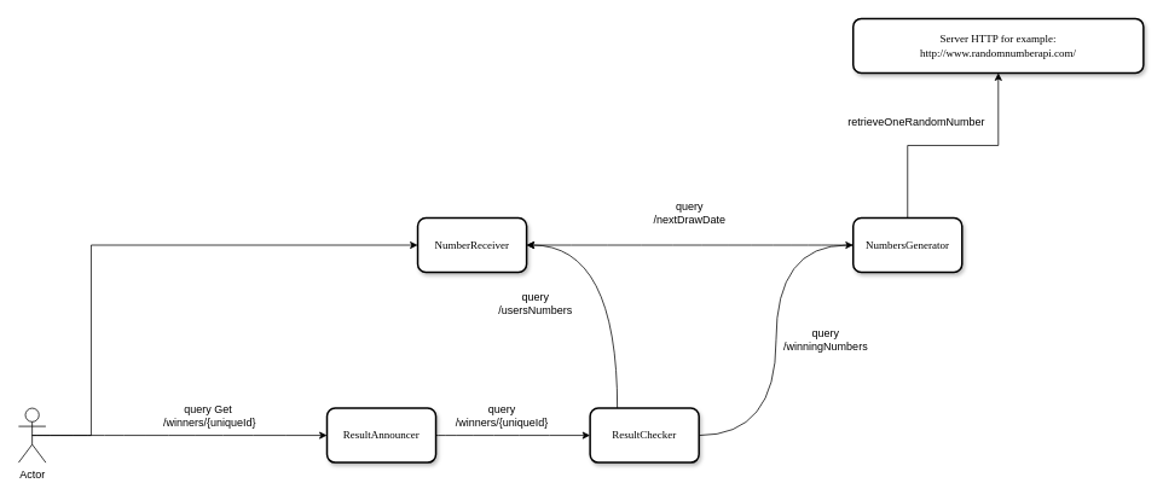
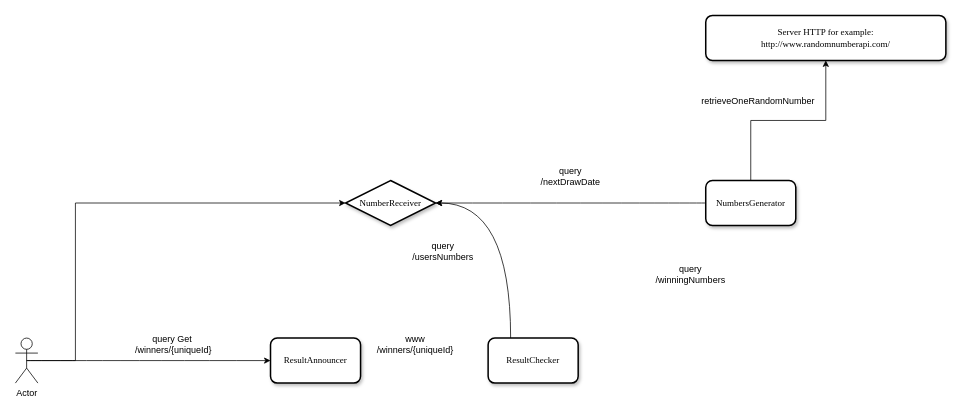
- <mxCell id="10" value="NumberReceiver" style="rounded=1;whiteSpace=wrap;html=1;shadow=1;comic=0;labelBackgroundColor=none;strokeWidth=2;fontFamily=Verdana;fontSize=12;align=center;" parent="1" vertex="1"><mxGeometry x="460" y="240" width="120" height="60" as="geometry" /></mxCell>
+ <mxCell id="10" value="NumberReceiver" style="rhombus;whiteSpace=wrap;html=1;shadow=1;comic=0;labelBackgroundColor=none;strokeWidth=2;fontFamily=Verdana;fontSize=12;align=center;" parent="1" vertex="1"><mxGeometry x="460" y="240" width="120" height="60" as="geometry" /></mxCell>
- <mxCell id="17" value="&lt;div&gt;query &lt;br&gt;&lt;/div&gt;&lt;div&gt;/winningNumbers&lt;/div&gt;" style="text;strokeColor=none;align=center;fillColor=none;html=1;verticalAlign=middle;whiteSpace=wrap;rounded=0;" parent="1" vertex="1"><mxGeometry x="840" y="360" width="140" height="30" as="geometry" /></mxCell>
+ <mxCell id="17" value="&lt;div&gt;query &lt;br&gt;&lt;/div&gt;&lt;div&gt;/winningNumbers&lt;/div&gt;" style="text;strokeColor=none;align=center;fillColor=none;html=1;verticalAlign=middle;whiteSpace=wrap;rounded=0;" parent="1" vertex="1"><mxGeometry x="850" y="350" width="140" height="30" as="geometry" /></mxCell>
- <mxCell id="2" style="edgeStyle=orthogonalEdgeStyle;rounded=0;orthogonalLoop=1;jettySize=auto;html=1;exitX=1;exitY=0.5;exitDx=0;exitDy=0;entryX=0;entryY=0.5;entryDx=0;entryDy=0;curved=1;" parent="1" source="13" target="6" edge="1"><mxGeometry relative="1" as="geometry" /></mxCell>
- <mxCell id="15" value="&lt;div&gt;query &lt;br&gt;&lt;/div&gt;&lt;div&gt;/winners/{uniqueId}&lt;/div&gt;" style="text;strokeColor=none;align=center;fillColor=none;html=1;verticalAlign=middle;whiteSpace=wrap;rounded=0;" parent="1" vertex="1"><mxGeometry x="483" y="444" width="140" height="30" as="geometry" /></mxCell>
+ <mxCell id="15" value="&lt;div&gt;www &lt;br&gt;&lt;/div&gt;&lt;div&gt;/winners/{uniqueId}&lt;/div&gt;" style="text;strokeColor=none;align=center;fillColor=none;html=1;verticalAlign=middle;whiteSpace=wrap;rounded=0;" parent="1" vertex="1"><mxGeometry x="483" y="444" width="140" height="30" as="geometry" /></mxCell>
- <mxCell id="11" value="" style="edgeStyle=orthogonalEdgeStyle;rounded=0;orthogonalLoop=1;jettySize=auto;html=1;exitX=1;exitY=0.5;exitDx=0;exitDy=0;entryX=0;entryY=0.5;entryDx=0;entryDy=0;curved=1;" parent="1" source="3" target="13" edge="1"><mxGeometry relative="1" as="geometry"><mxPoint x="280" y="480" as="sourcePoint" /><mxPoint x="530" y="610" as="targetPoint" /></mxGeometry></mxCell>
